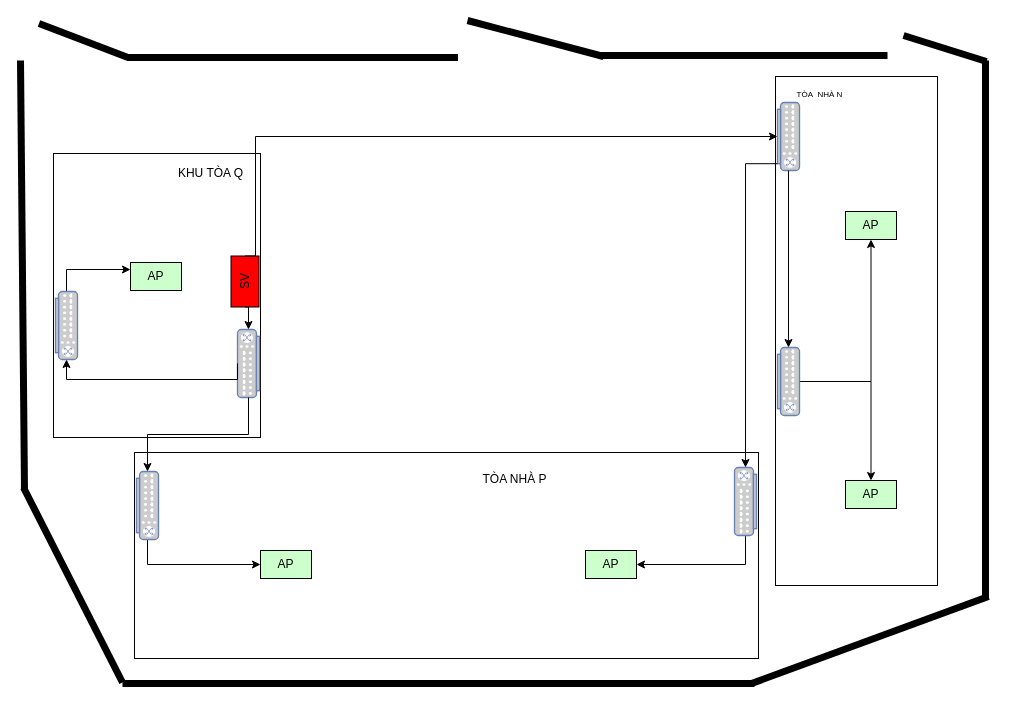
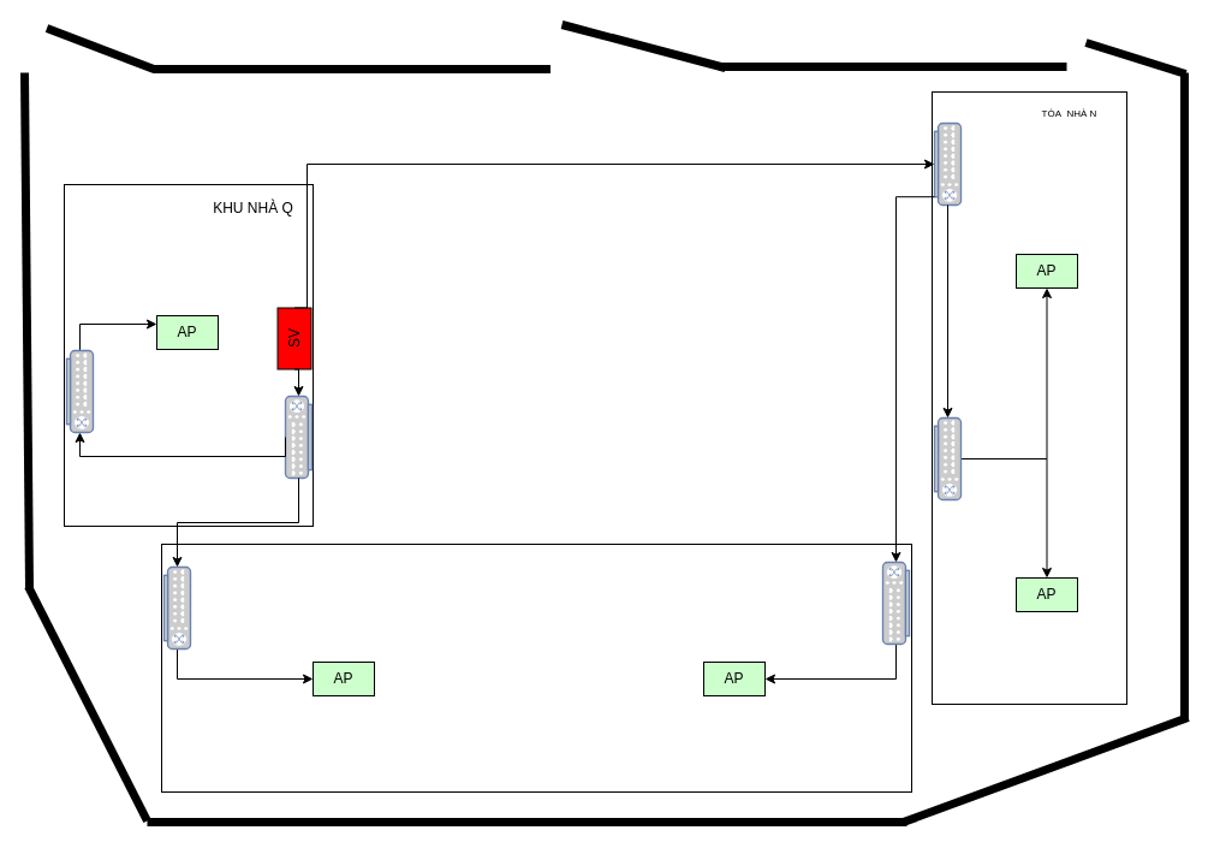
- <mxCell id="7" value="TÒA&amp;nbsp; NHÀ N" style="text;html=1;align=center;verticalAlign=middle;whiteSpace=wrap;rounded=0;fontSize=8;" parent="1" vertex="1"><mxGeometry x="775" y="79" width="89" height="30" as="geometry" /></mxCell>
+ <mxCell id="7" value="TÒA&amp;nbsp; NHÀ N" style="text;html=1;align=center;verticalAlign=middle;whiteSpace=wrap;rounded=0;fontSize=8;" parent="1" vertex="1"><mxGeometry x="845" y="79" width="89" height="30" as="geometry" /></mxCell>
- <mxCell id="6" value="KHU TÒA Q" style="text;html=1;align=center;verticalAlign=middle;whiteSpace=wrap;rounded=0;" parent="1" vertex="1"><mxGeometry x="166" y="158" width="89" height="30" as="geometry" /></mxCell>
+ <mxCell id="6" value="KHU NHÀ Q" style="text;html=1;align=center;verticalAlign=middle;whiteSpace=wrap;rounded=0;" parent="1" vertex="1"><mxGeometry x="166" y="158" width="89" height="30" as="geometry" /></mxCell>
- <mxCell id="5" value="TÒA NHÀ P" style="text;html=1;align=center;verticalAlign=middle;whiteSpace=wrap;rounded=0;" parent="1" vertex="1"><mxGeometry x="470" y="464" width="89" height="30" as="geometry" /></mxCell>
